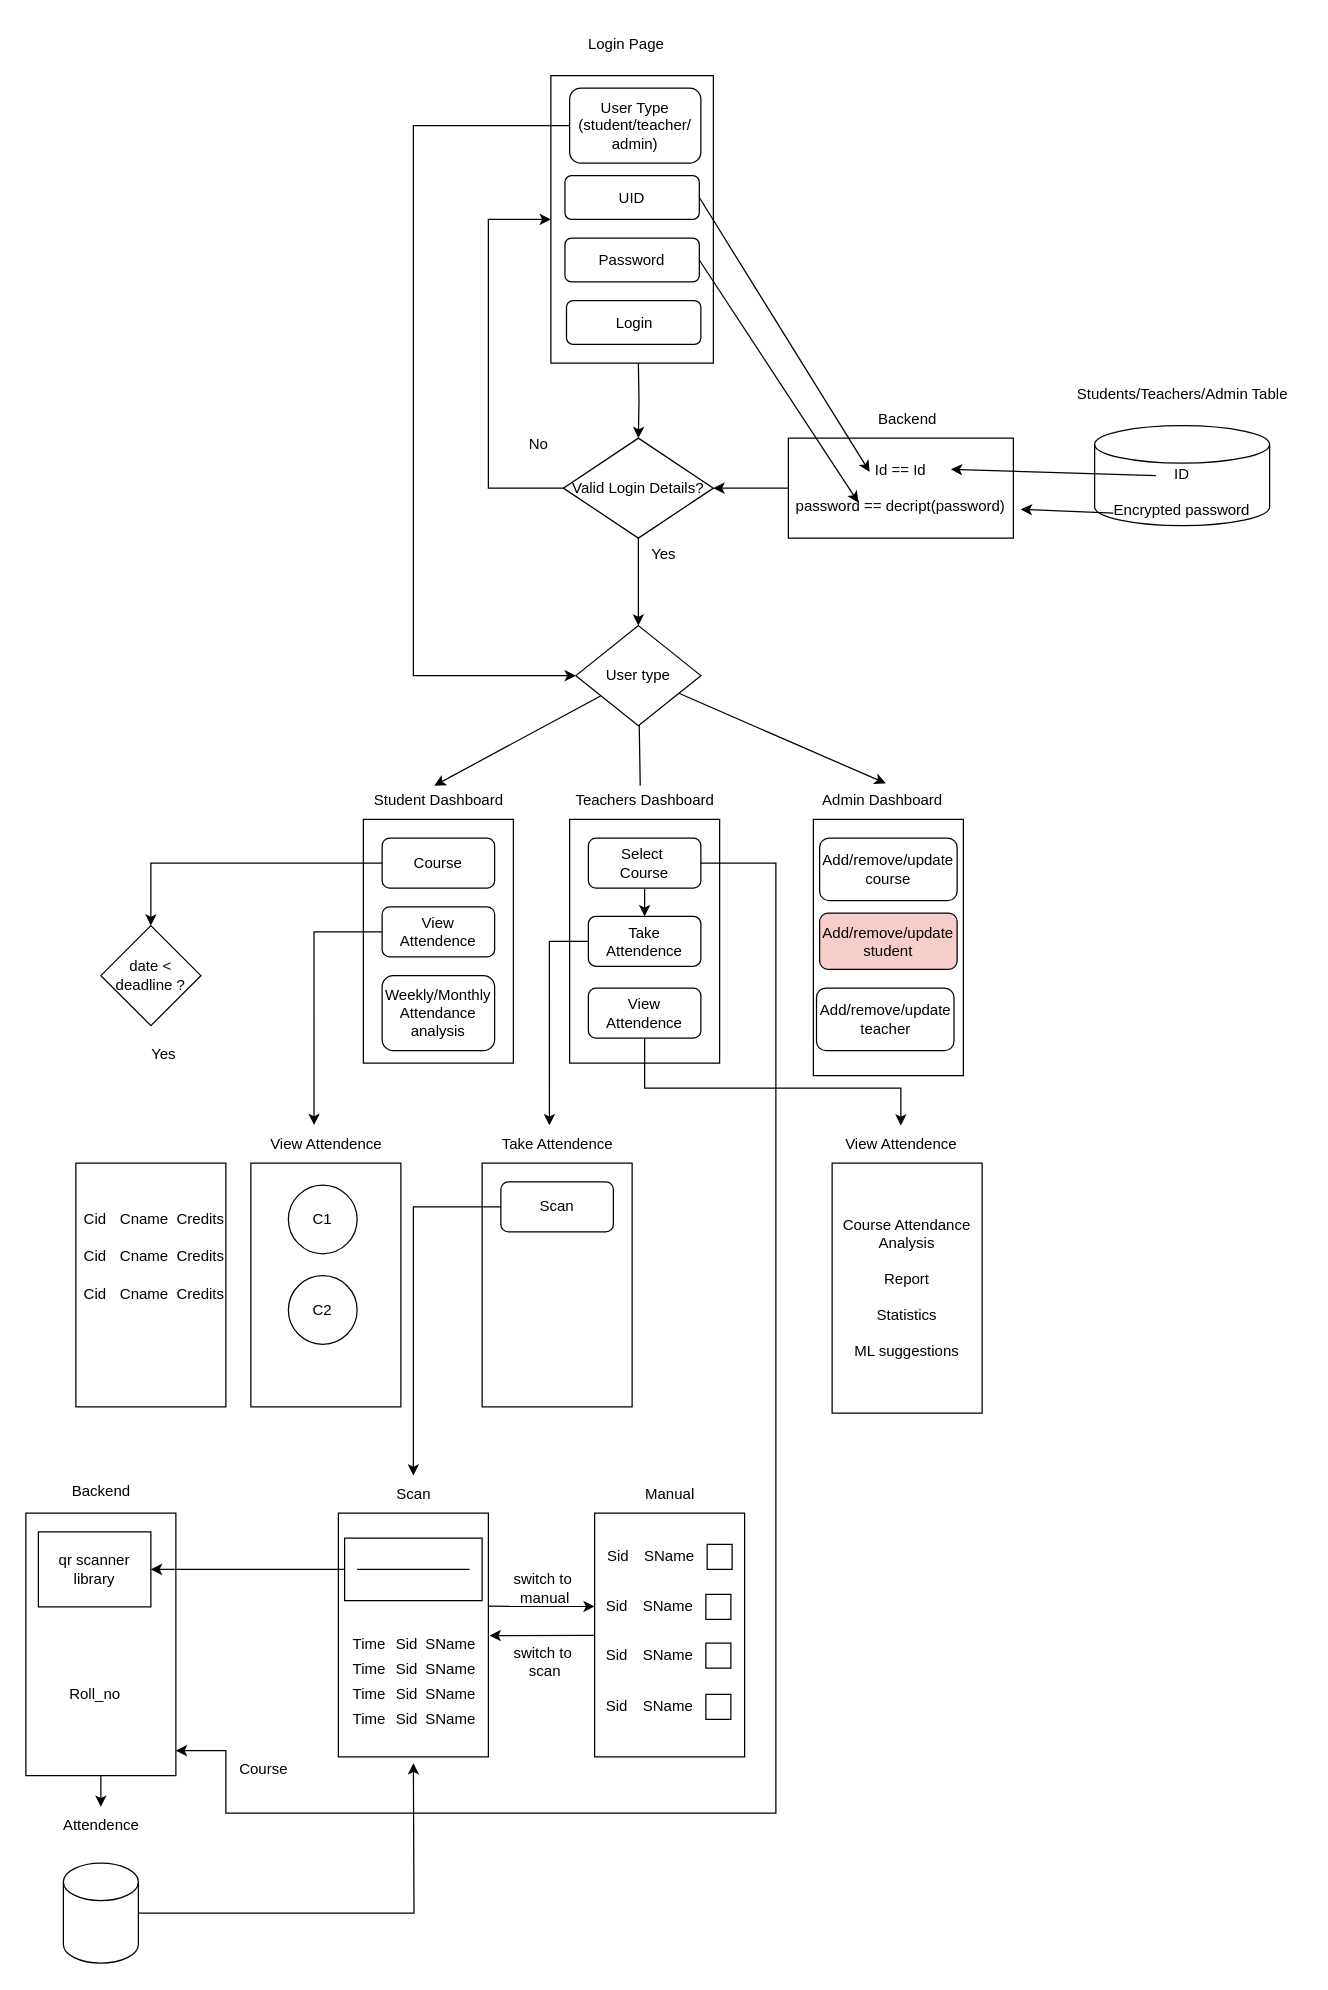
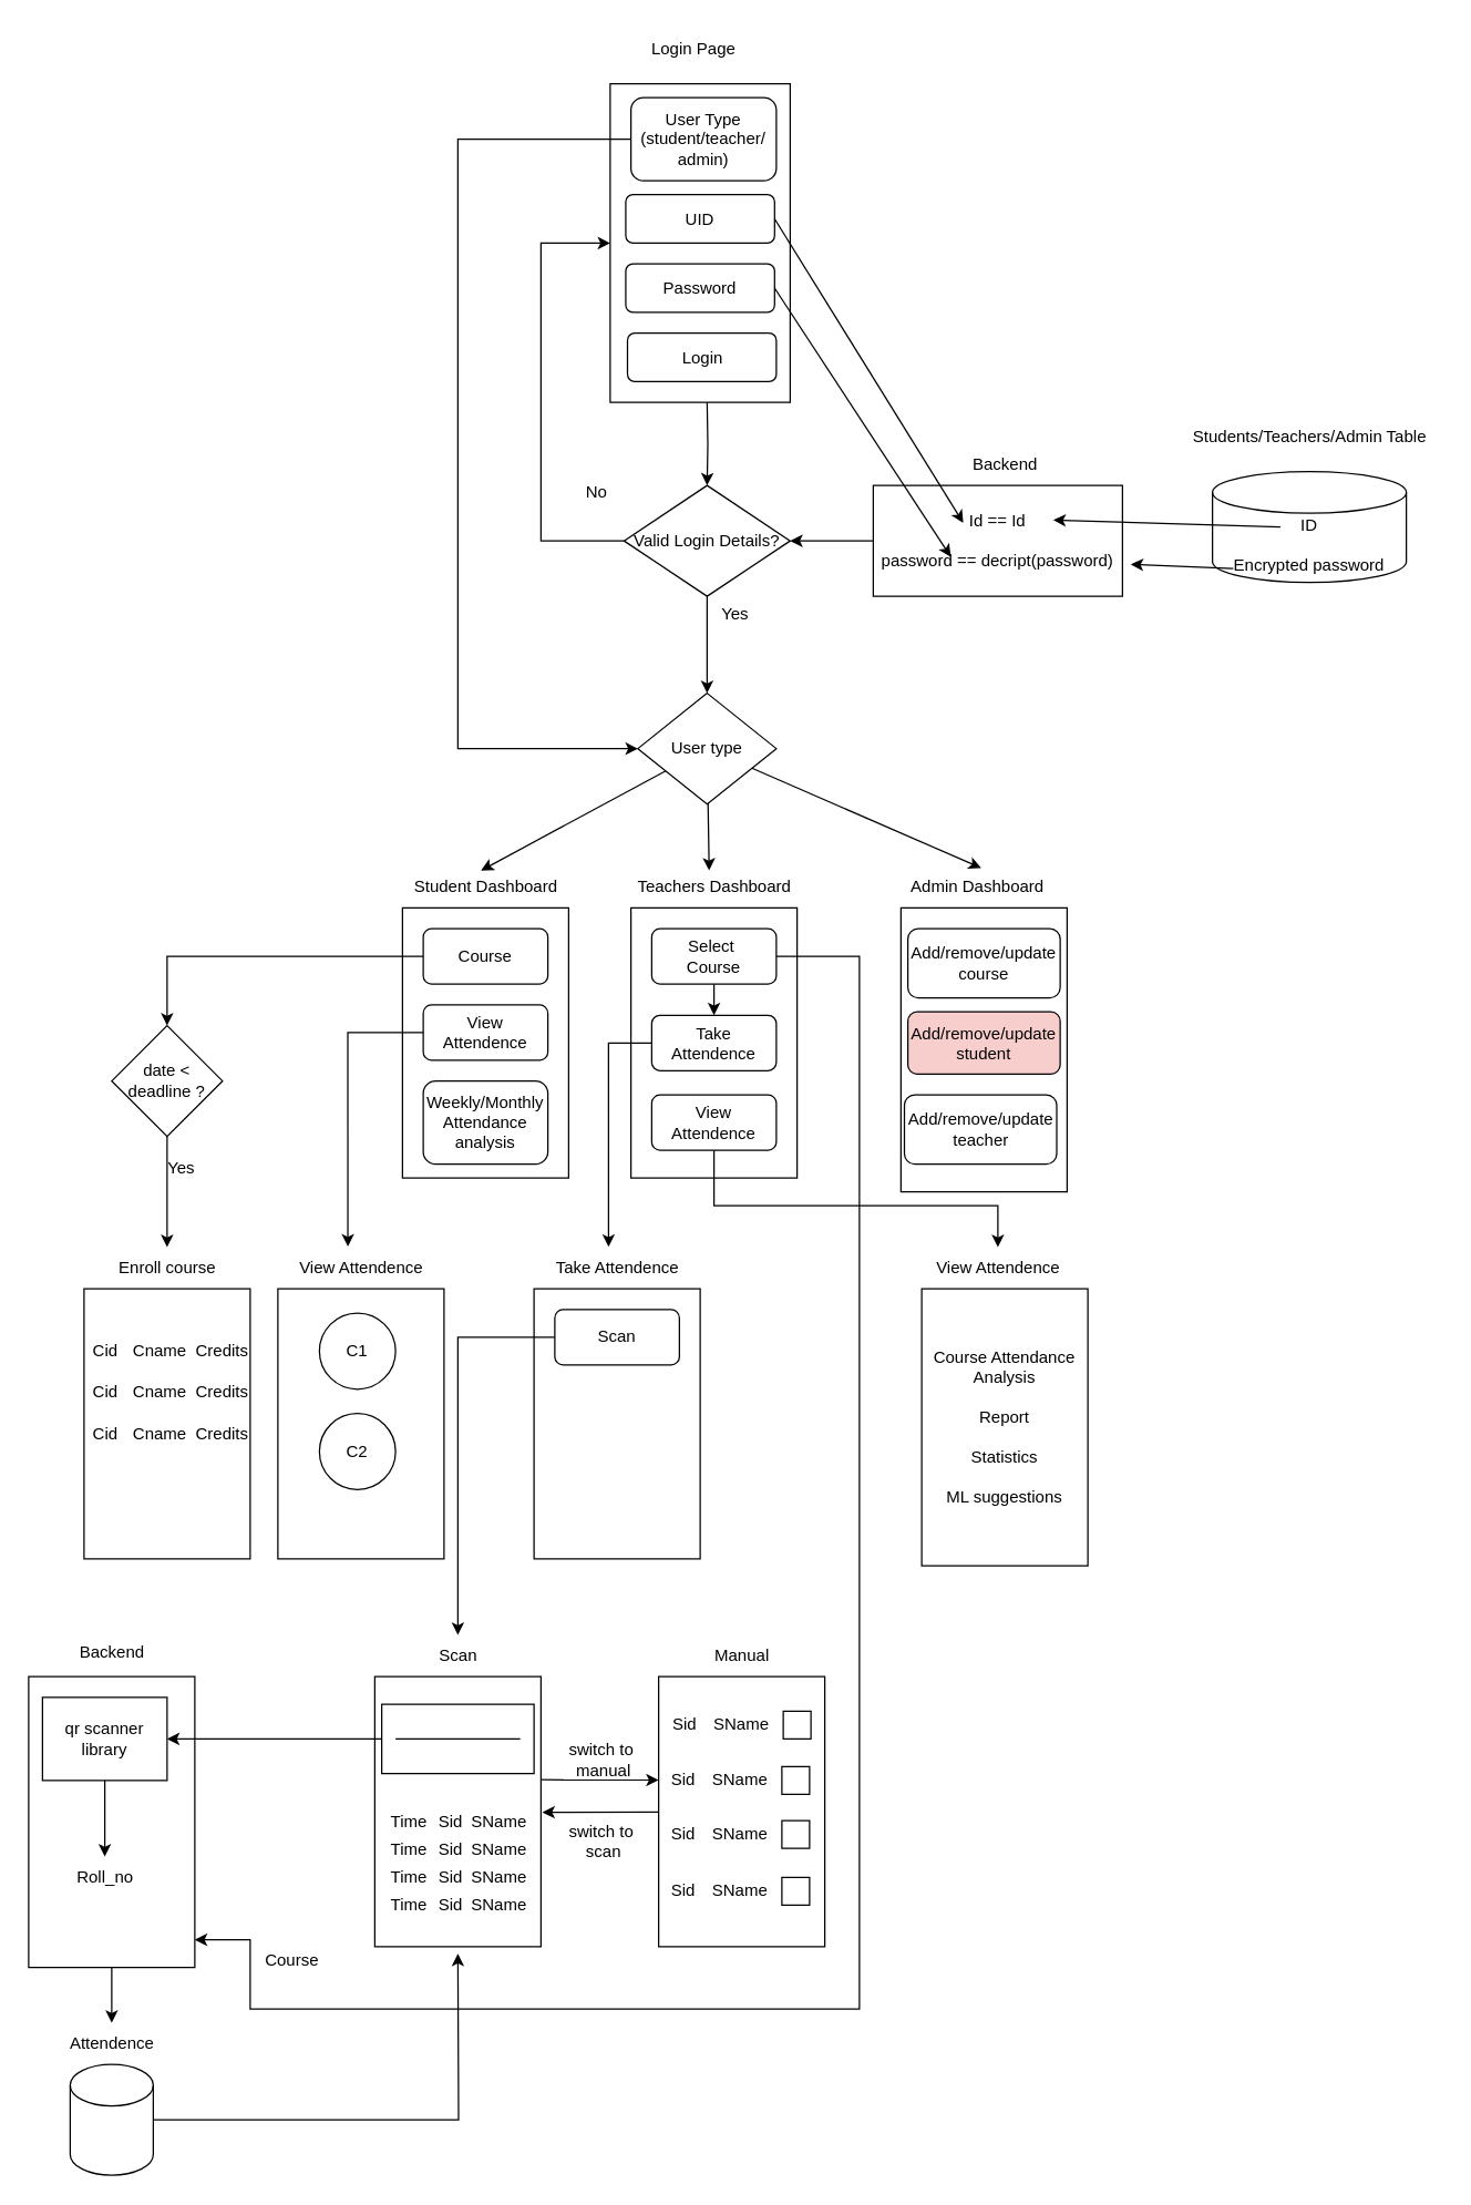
- <mxCell id="31" style="edgeStyle=none;rounded=0;orthogonalLoop=1;jettySize=auto;html=1;entryX=0.473;entryY=0.1;entryDx=0;entryDy=0;entryPerimeter=0;endArrow=none;" edge="1" parent="1" source="22" target="35"><mxGeometry relative="1" as="geometry" /></mxCell>
+ <mxCell id="31" style="edgeStyle=none;rounded=0;orthogonalLoop=1;jettySize=auto;html=1;entryX=0.473;entryY=0.1;entryDx=0;entryDy=0;entryPerimeter=0;" edge="1" parent="1" source="22" target="35"><mxGeometry relative="1" as="geometry" /></mxCell>
+ <mxCell id="127" style="edgeStyle=orthogonalEdgeStyle;rounded=0;orthogonalLoop=1;jettySize=auto;html=1;" edge="1" parent="1" source="128" target="93"><mxGeometry relative="1" as="geometry" /></mxCell>
+ <mxCell id="93" value="Enroll course" style="text;html=1;align=center;verticalAlign=middle;resizable=0;points=[];autosize=1;strokeColor=none;fillColor=none;" vertex="1" parent="1"><mxGeometry x="75" y="900" width="90" height="30" as="geometry" /></mxCell>
+ <mxCell id="111" style="edgeStyle=orthogonalEdgeStyle;rounded=0;orthogonalLoop=1;jettySize=auto;html=1;" edge="1" parent="1" source="112" target="114"><mxGeometry relative="1" as="geometry" /></mxCell>
- <mxCell id="117" value="Attendence" style="text;html=1;align=center;verticalAlign=middle;resizable=0;points=[];autosize=1;strokeColor=none;fillColor=none;" vertex="1" parent="1"><mxGeometry x="40" y="1445" width="80" height="30" as="geometry" /></mxCell>
+ <mxCell id="117" value="Attendence" style="text;html=1;align=center;verticalAlign=middle;resizable=0;points=[];autosize=1;strokeColor=none;fillColor=none;" vertex="1" parent="1"><mxGeometry x="40" y="1460" width="80" height="30" as="geometry" /></mxCell>
